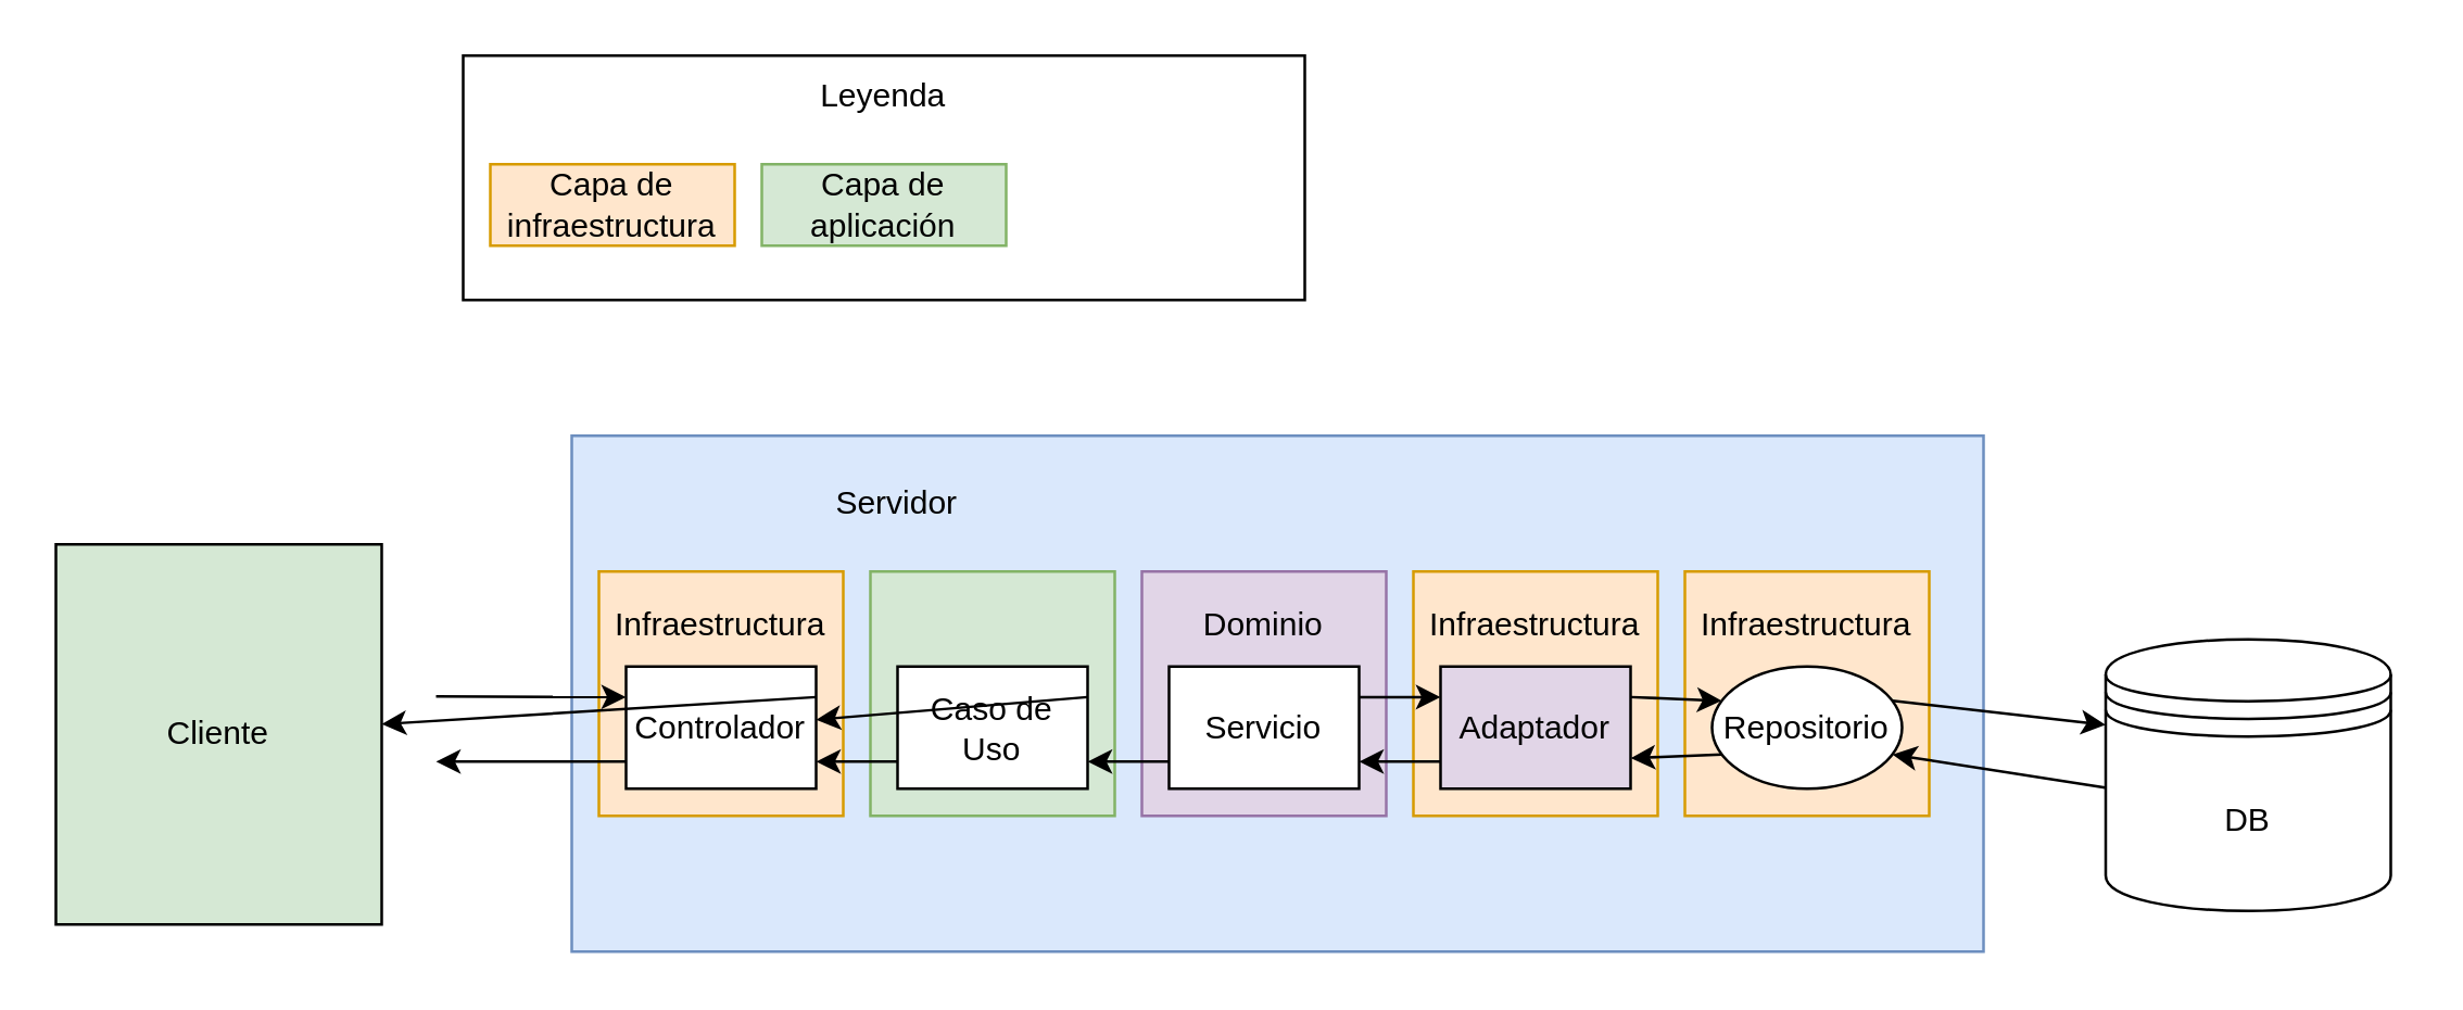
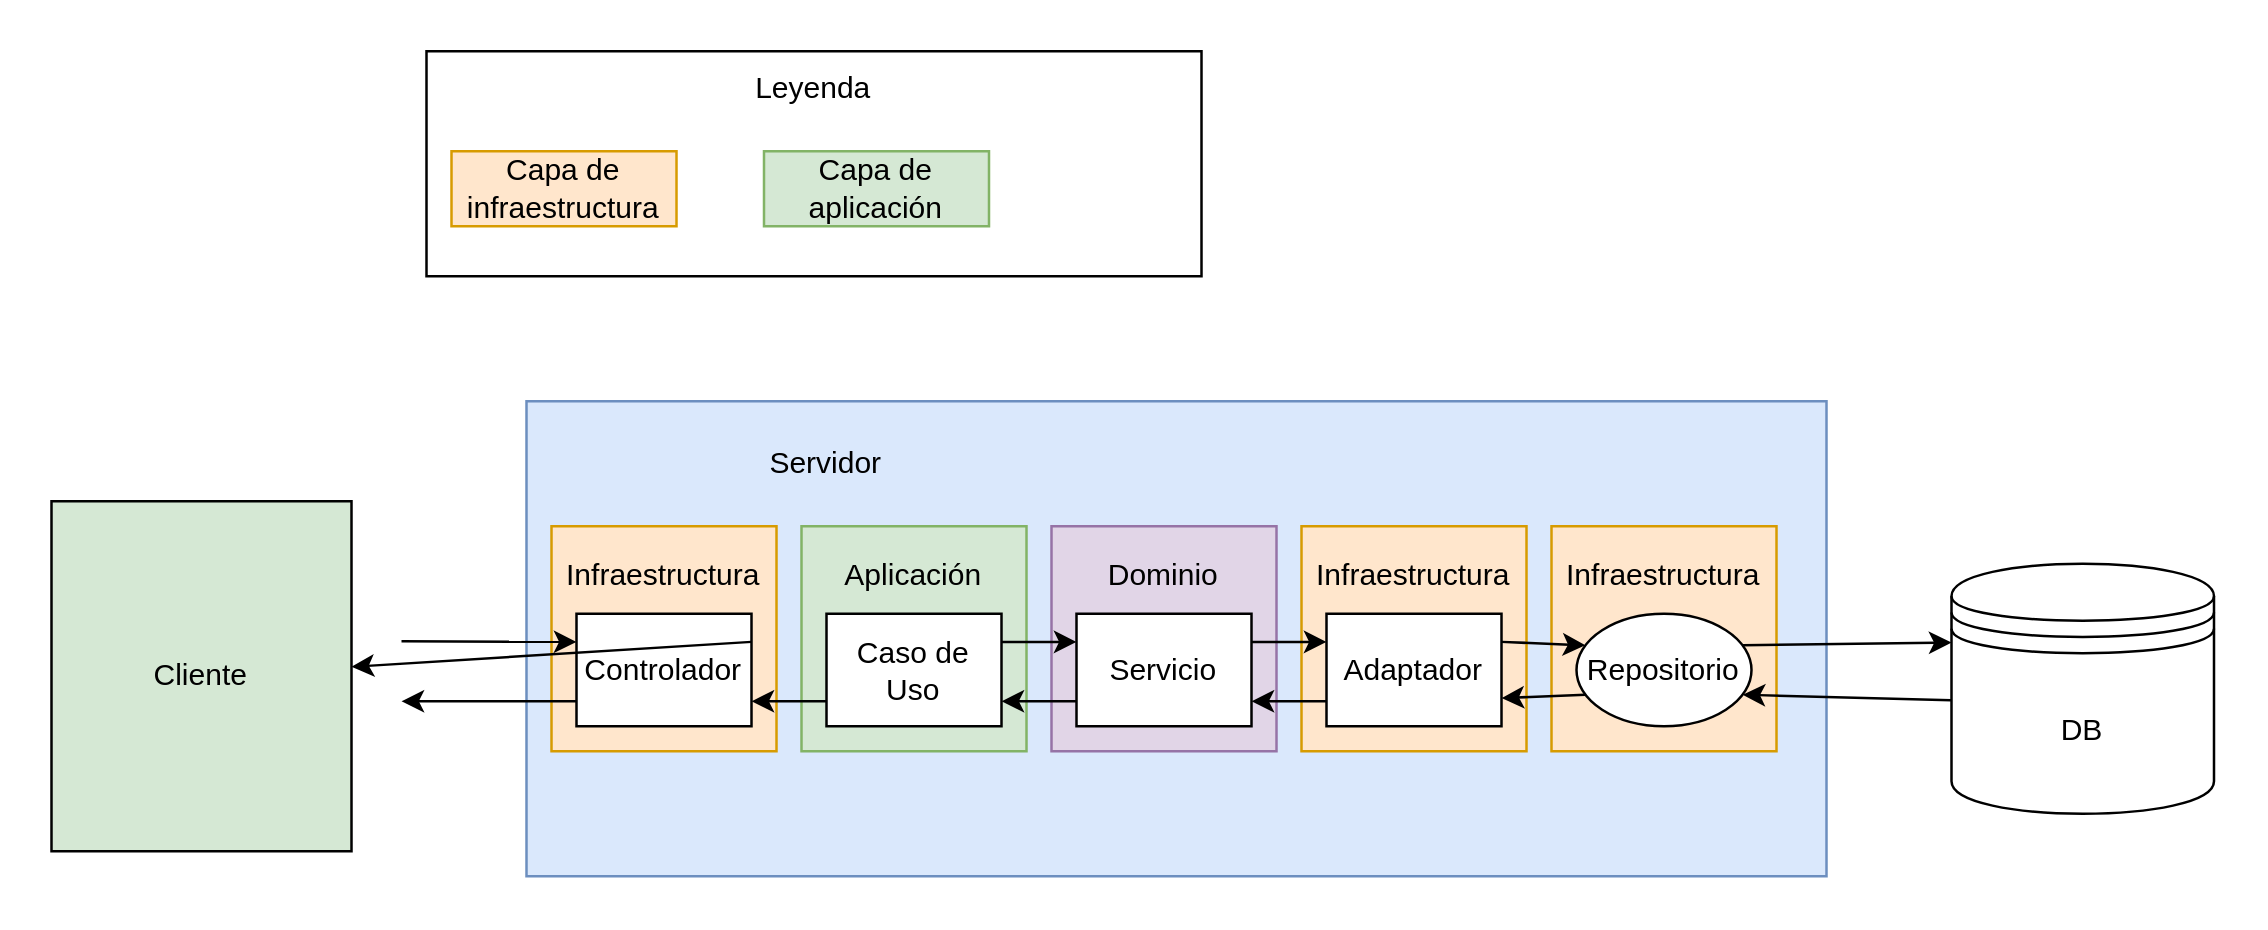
- <mxCell id="35" value="Capa de aplicación" style="rounded=0;whiteSpace=wrap;html=1;fillColor=#d5e8d4;strokeColor=#82b366;" vertex="1" parent="1"><mxGeometry x="280" y="60" width="90" height="30" as="geometry" /></mxCell>
+ <mxCell id="35" value="Capa de aplicación" style="rounded=0;whiteSpace=wrap;html=1;fillColor=#d5e8d4;strokeColor=#82b366;" vertex="1" parent="1"><mxGeometry x="305" y="60" width="90" height="30" as="geometry" /></mxCell>
+ <mxCell id="8" value="Aplicación" style="text;html=1;align=center;verticalAlign=middle;whiteSpace=wrap;rounded=0;" vertex="1" parent="1"><mxGeometry x="335" y="215" width="60" height="30" as="geometry" /></mxCell>
- <mxCell id="18" value="" style="endArrow=classic;html=1;rounded=0;exitX=1;exitY=0.25;exitDx=0;exitDy=0;" edge="1" parent="1" source="13" target="12"><mxGeometry width="50" height="50" relative="1" as="geometry"><mxPoint x="400" y="260" as="sourcePoint" /><mxPoint x="430" y="260" as="targetPoint" /></mxGeometry></mxCell>
+ <mxCell id="18" value="" style="endArrow=classic;html=1;rounded=0;exitX=1;exitY=0.25;exitDx=0;exitDy=0;entryX=0;entryY=0.25;entryDx=0;entryDy=0;" edge="1" parent="1" source="13" target="14"><mxGeometry width="50" height="50" relative="1" as="geometry"><mxPoint x="400" y="260" as="sourcePoint" /><mxPoint x="430" y="260" as="targetPoint" /></mxGeometry></mxCell>
- <mxCell id="15" value="Adaptador" style="rounded=0;whiteSpace=wrap;html=1;fillColor=#e1d5e7;" vertex="1" parent="1"><mxGeometry x="530" y="245" width="70" height="45" as="geometry" /></mxCell>
+ <mxCell id="15" value="Adaptador" style="rounded=0;whiteSpace=wrap;html=1;" vertex="1" parent="1"><mxGeometry x="530" y="245" width="70" height="45" as="geometry" /></mxCell>
- <mxCell id="11" value="DB" style="shape=datastore;whiteSpace=wrap;html=1;" vertex="1" parent="1"><mxGeometry x="775" y="235" width="105" height="100" as="geometry" /></mxCell>
+ <mxCell id="11" value="DB" style="shape=datastore;whiteSpace=wrap;html=1;" vertex="1" parent="1"><mxGeometry x="780" y="225" width="105" height="100" as="geometry" /></mxCell>
